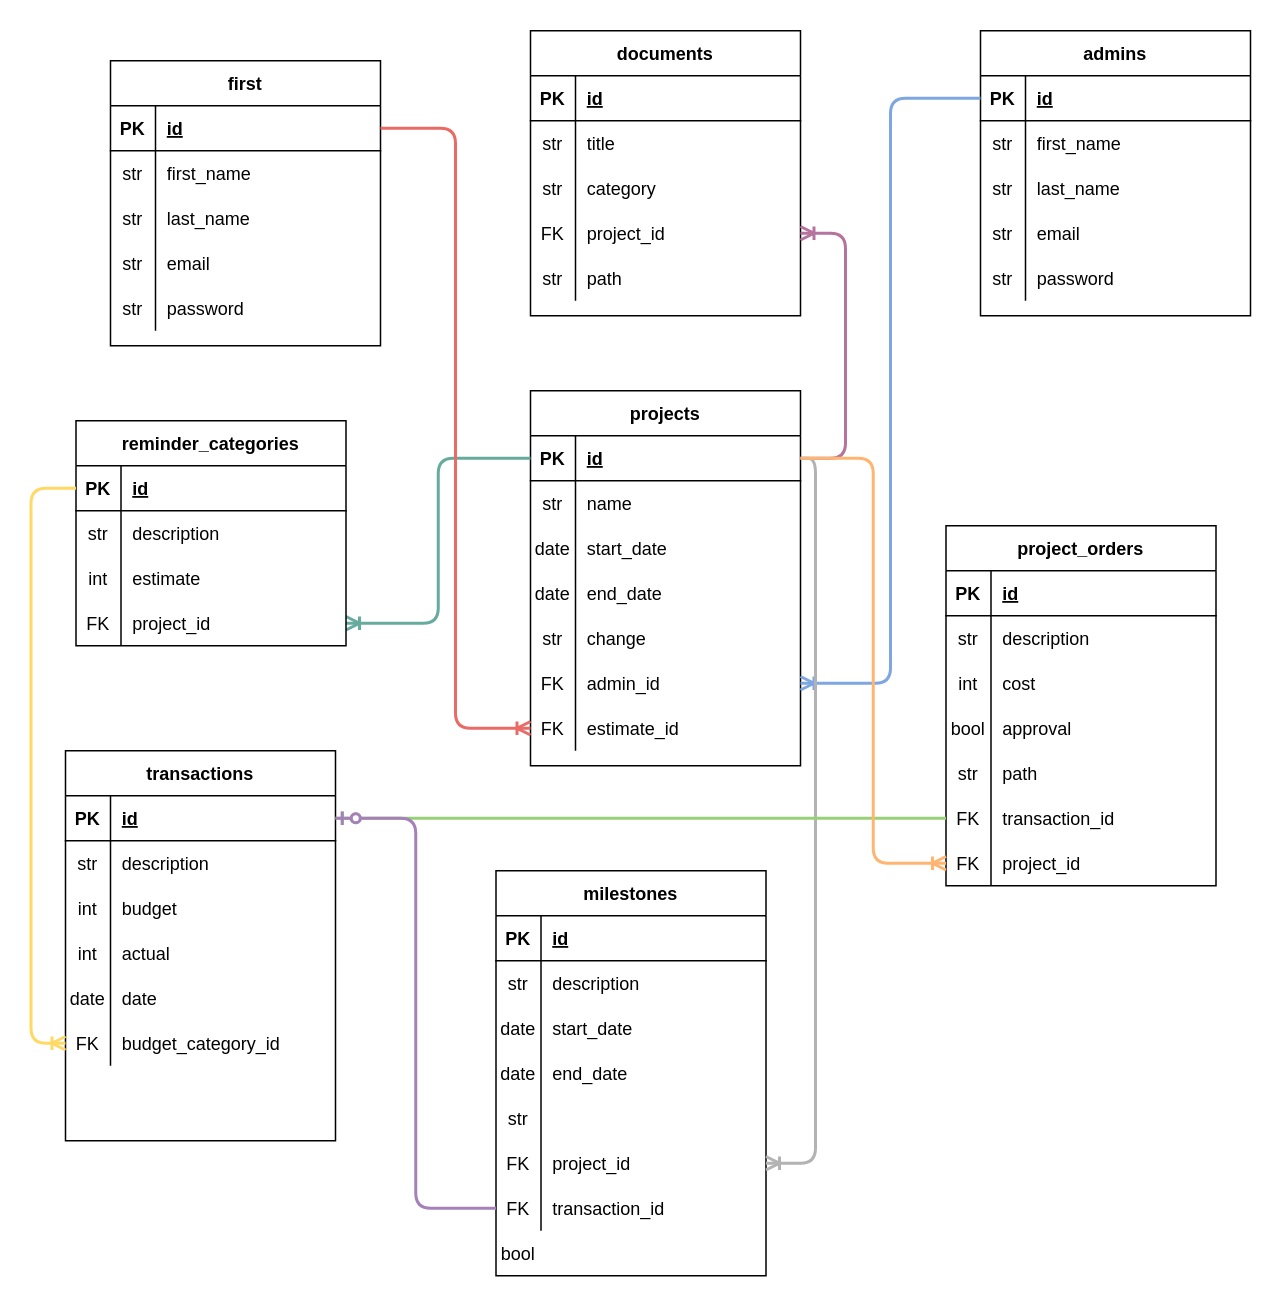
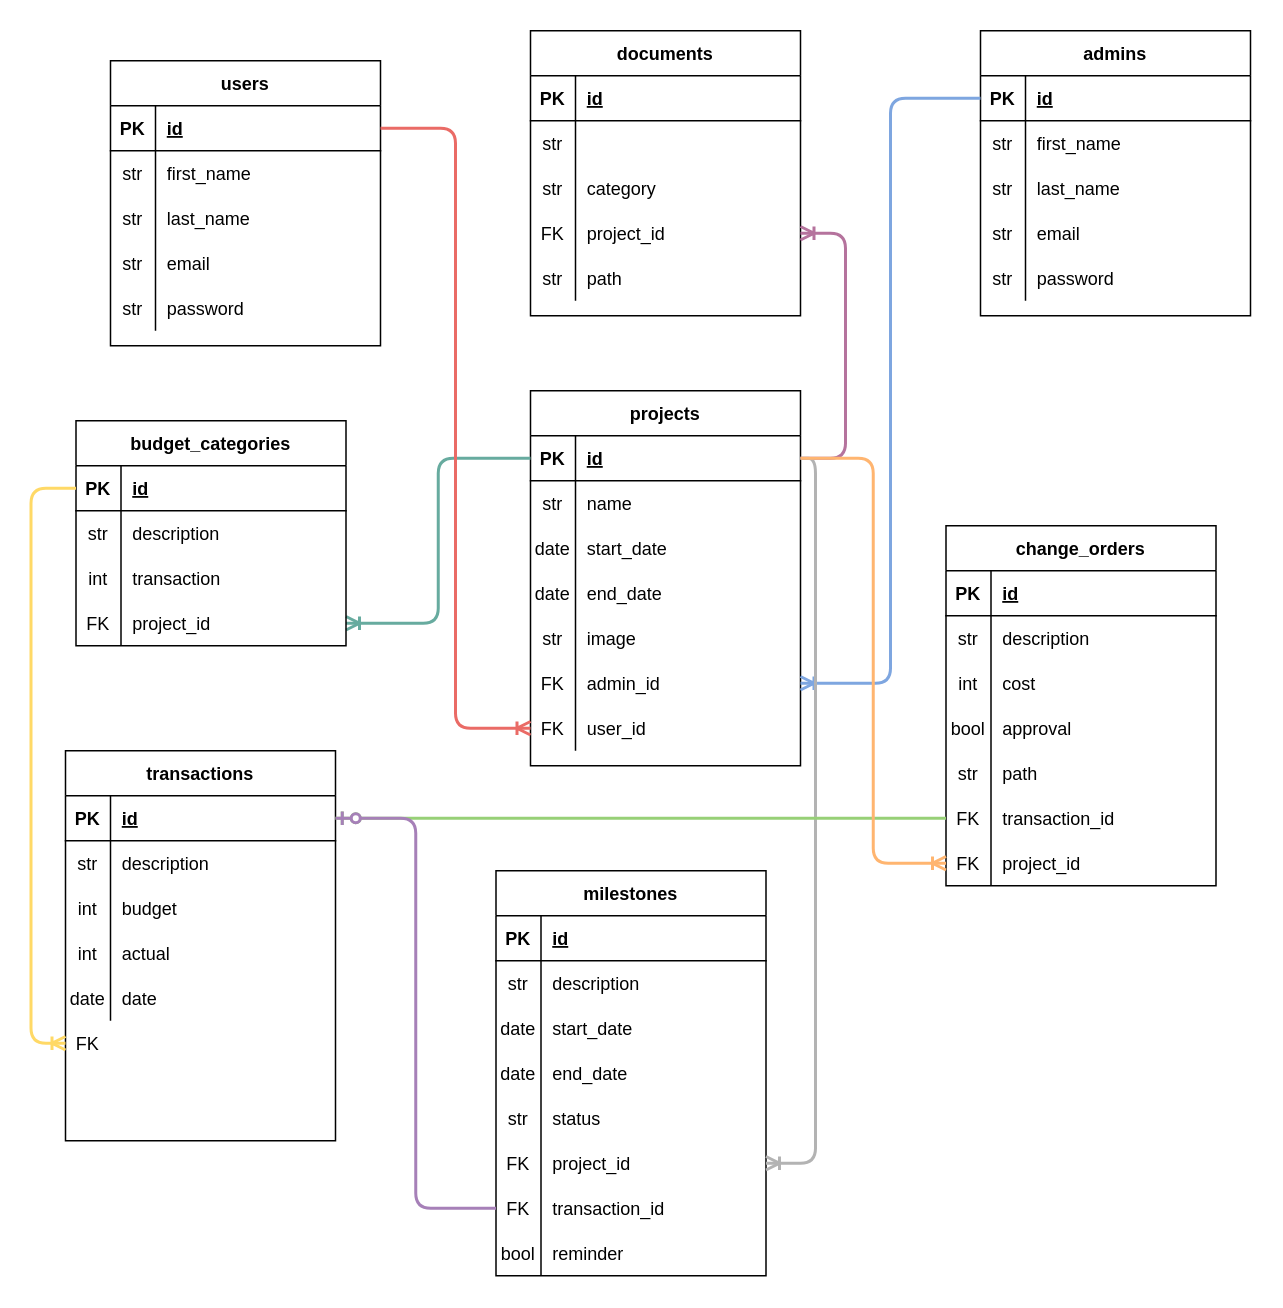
- <mxCell id="2" value="first" style="shape=table;startSize=30;container=1;collapsible=1;childLayout=tableLayout;fixedRows=1;rowLines=0;fontStyle=1;align=center;resizeLast=1;" parent="1" vertex="1"><mxGeometry x="73" y="40" width="180" height="190" as="geometry" /></mxCell>
+ <mxCell id="2" value="users" style="shape=table;startSize=30;container=1;collapsible=1;childLayout=tableLayout;fixedRows=1;rowLines=0;fontStyle=1;align=center;resizeLast=1;" parent="1" vertex="1"><mxGeometry x="73" y="40" width="180" height="190" as="geometry" /></mxCell>
- <mxCell id="103" value="title" style="shape=partialRectangle;connectable=0;fillColor=none;top=0;left=0;bottom=0;right=0;align=left;spacingLeft=6;overflow=hidden;" parent="101" vertex="1"><mxGeometry x="30" width="150" height="30" as="geometry" /></mxCell>
- <mxCell id="142" value="reminder_categories" style="shape=table;startSize=30;container=1;collapsible=1;childLayout=tableLayout;fixedRows=1;rowLines=0;fontStyle=1;align=center;resizeLast=1;" parent="1" vertex="1"><mxGeometry x="50" y="280" width="180" height="150" as="geometry" /></mxCell>
+ <mxCell id="142" value="budget_categories" style="shape=table;startSize=30;container=1;collapsible=1;childLayout=tableLayout;fixedRows=1;rowLines=0;fontStyle=1;align=center;resizeLast=1;" parent="1" vertex="1"><mxGeometry x="50" y="280" width="180" height="150" as="geometry" /></mxCell>
- <mxCell id="56" value="project_orders" style="shape=table;startSize=30;container=1;collapsible=1;childLayout=tableLayout;fixedRows=1;rowLines=0;fontStyle=1;align=center;resizeLast=1;" parent="1" vertex="1"><mxGeometry x="630" y="350" width="180" height="240" as="geometry" /></mxCell>
+ <mxCell id="56" value="change_orders" style="shape=table;startSize=30;container=1;collapsible=1;childLayout=tableLayout;fixedRows=1;rowLines=0;fontStyle=1;align=center;resizeLast=1;" parent="1" vertex="1"><mxGeometry x="630" y="350" width="180" height="240" as="geometry" /></mxCell>
- <mxCell id="151" value="estimate" style="shape=partialRectangle;connectable=0;fillColor=none;top=0;left=0;bottom=0;right=0;align=left;spacingLeft=6;overflow=hidden;" parent="149" vertex="1"><mxGeometry x="30" width="150" height="30" as="geometry" /></mxCell>
+ <mxCell id="151" value="transaction" style="shape=partialRectangle;connectable=0;fillColor=none;top=0;left=0;bottom=0;right=0;align=left;spacingLeft=6;overflow=hidden;" parent="149" vertex="1"><mxGeometry x="30" width="150" height="30" as="geometry" /></mxCell>
- <mxCell id="33" value="change" style="shape=partialRectangle;connectable=0;fillColor=none;top=0;left=0;bottom=0;right=0;align=left;spacingLeft=6;overflow=hidden;" vertex="1" parent="31"><mxGeometry x="30" width="150" height="30" as="geometry" /></mxCell>
+ <mxCell id="33" value="image" style="shape=partialRectangle;connectable=0;fillColor=none;top=0;left=0;bottom=0;right=0;align=left;spacingLeft=6;overflow=hidden;" vertex="1" parent="31"><mxGeometry x="30" width="150" height="30" as="geometry" /></mxCell>
- <mxCell id="39" value="estimate_id" style="shape=partialRectangle;connectable=0;fillColor=none;top=0;left=0;bottom=0;right=0;align=left;spacingLeft=6;overflow=hidden;" parent="37" vertex="1"><mxGeometry x="30" width="150" height="30" as="geometry" /></mxCell>
+ <mxCell id="39" value="user_id" style="shape=partialRectangle;connectable=0;fillColor=none;top=0;left=0;bottom=0;right=0;align=left;spacingLeft=6;overflow=hidden;" parent="37" vertex="1"><mxGeometry x="30" width="150" height="30" as="geometry" /></mxCell>
- <mxCell id="96" value="budget_category_id" style="shape=partialRectangle;connectable=0;fillColor=none;top=0;left=0;bottom=0;right=0;align=left;spacingLeft=6;overflow=hidden;" parent="94" vertex="1"><mxGeometry x="30" width="150" height="30" as="geometry" /></mxCell>
+ <mxCell id="131" value="status" style="shape=partialRectangle;connectable=0;fillColor=none;top=0;left=0;bottom=0;right=0;align=left;spacingLeft=6;overflow=hidden;" parent="129" vertex="1"><mxGeometry x="30" width="150" height="30" as="geometry" /></mxCell>
+ <mxCell id="140" value="reminder" style="shape=partialRectangle;connectable=0;fillColor=none;top=0;left=0;bottom=0;right=0;align=left;spacingLeft=6;overflow=hidden;" parent="138" vertex="1"><mxGeometry x="30" width="150" height="30" as="geometry" /></mxCell>
